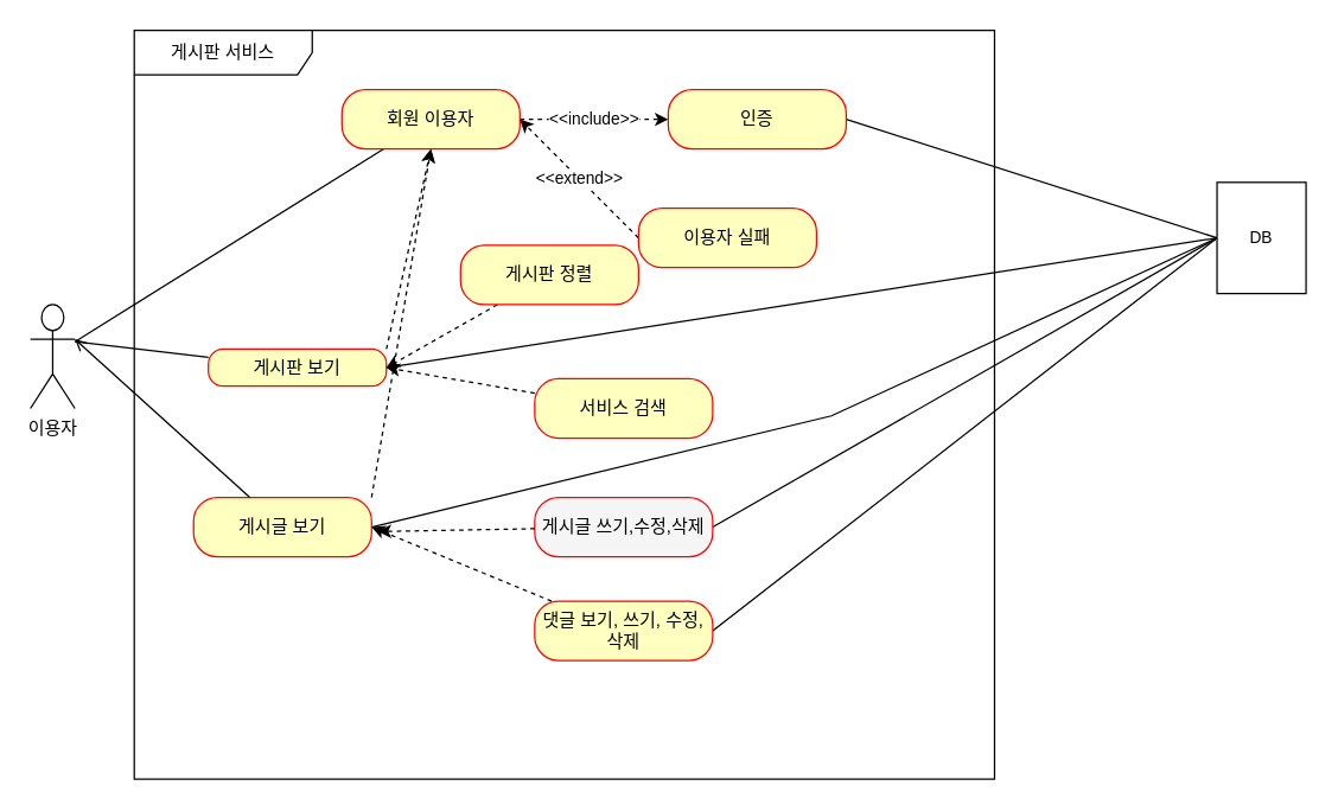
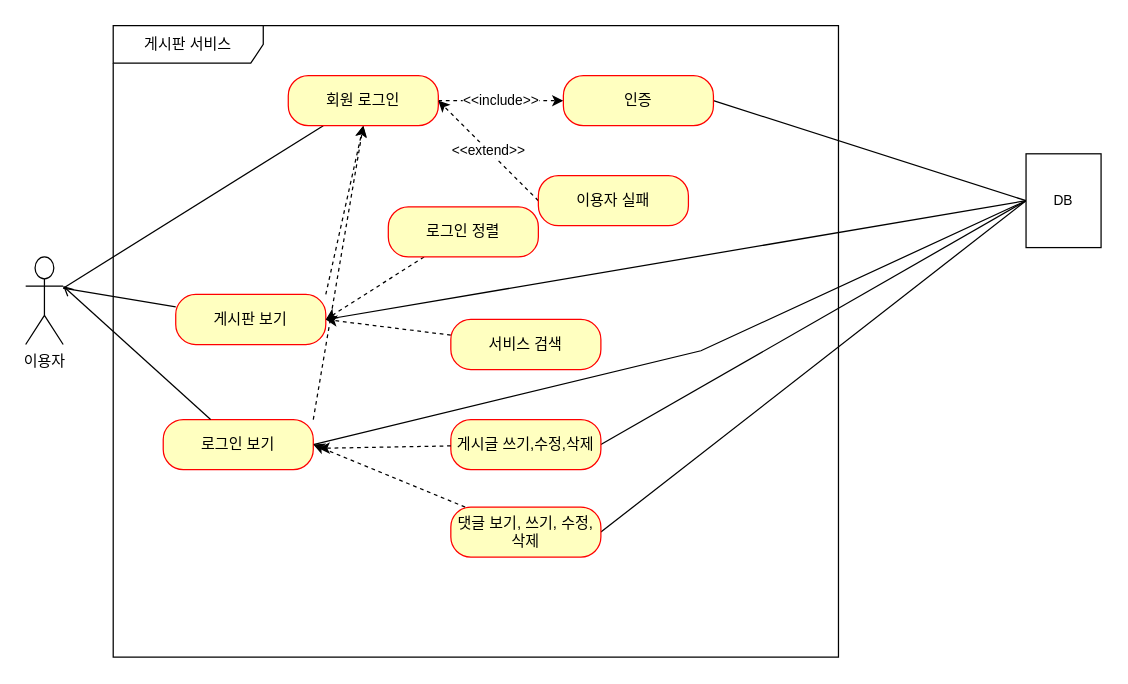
- <mxCell id="13" value="회원 이용자" style="rounded=1;whiteSpace=wrap;html=1;arcSize=40;fontColor=#000000;fillColor=#ffffc0;strokeColor=#ff0000;" vertex="1" parent="1"><mxGeometry x="230" y="60" width="120" height="40" as="geometry" /></mxCell>
+ <mxCell id="13" value="회원 로그인" style="rounded=1;whiteSpace=wrap;html=1;arcSize=40;fontColor=#000000;fillColor=#ffffc0;strokeColor=#ff0000;" vertex="1" parent="1"><mxGeometry x="230" y="60" width="120" height="40" as="geometry" /></mxCell>
- <mxCell id="19" value="게시판 정렬" style="rounded=1;whiteSpace=wrap;html=1;arcSize=40;fontColor=#000000;fillColor=#ffffc0;strokeColor=#ff0000;" vertex="1" parent="1"><mxGeometry x="310" y="165" width="120" height="40" as="geometry" /></mxCell>
+ <mxCell id="19" value="로그인 정렬" style="rounded=1;whiteSpace=wrap;html=1;arcSize=40;fontColor=#000000;fillColor=#ffffc0;strokeColor=#ff0000;" vertex="1" parent="1"><mxGeometry x="310" y="165" width="120" height="40" as="geometry" /></mxCell>
- <mxCell id="7" value="게시판 보기" style="rounded=1;whiteSpace=wrap;html=1;arcSize=40;fontColor=#000000;fillColor=#ffffc0;strokeColor=#ff0000;" vertex="1" parent="1"><mxGeometry x="140" y="235" width="120" height="25" as="geometry" /></mxCell>
+ <mxCell id="7" value="게시판 보기" style="rounded=1;whiteSpace=wrap;html=1;arcSize=40;fontColor=#000000;fillColor=#ffffc0;strokeColor=#ff0000;" vertex="1" parent="1"><mxGeometry x="140" y="235" width="120" height="40" as="geometry" /></mxCell>
- <mxCell id="10" value="게시글 보기" style="rounded=1;whiteSpace=wrap;html=1;arcSize=40;fontColor=#000000;fillColor=#ffffc0;strokeColor=#ff0000;" vertex="1" parent="1"><mxGeometry x="130" y="335" width="120" height="40" as="geometry" /></mxCell>
+ <mxCell id="10" value="로그인 보기" style="rounded=1;whiteSpace=wrap;html=1;arcSize=40;fontColor=#000000;fillColor=#ffffc0;strokeColor=#ff0000;" vertex="1" parent="1"><mxGeometry x="130" y="335" width="120" height="40" as="geometry" /></mxCell>
- <mxCell id="23" value="게시글 쓰기,수정,삭제" style="rounded=1;whiteSpace=wrap;html=1;arcSize=40;fontColor=#000000;fillColor=#f5f5f5;strokeColor=#ff0000;" vertex="1" parent="1"><mxGeometry x="360" y="335" width="120" height="40" as="geometry" /></mxCell>
+ <mxCell id="23" value="게시글 쓰기,수정,삭제" style="rounded=1;whiteSpace=wrap;html=1;arcSize=40;fontColor=#000000;fillColor=#ffffc0;strokeColor=#ff0000;" vertex="1" parent="1"><mxGeometry x="360" y="335" width="120" height="40" as="geometry" /></mxCell>
